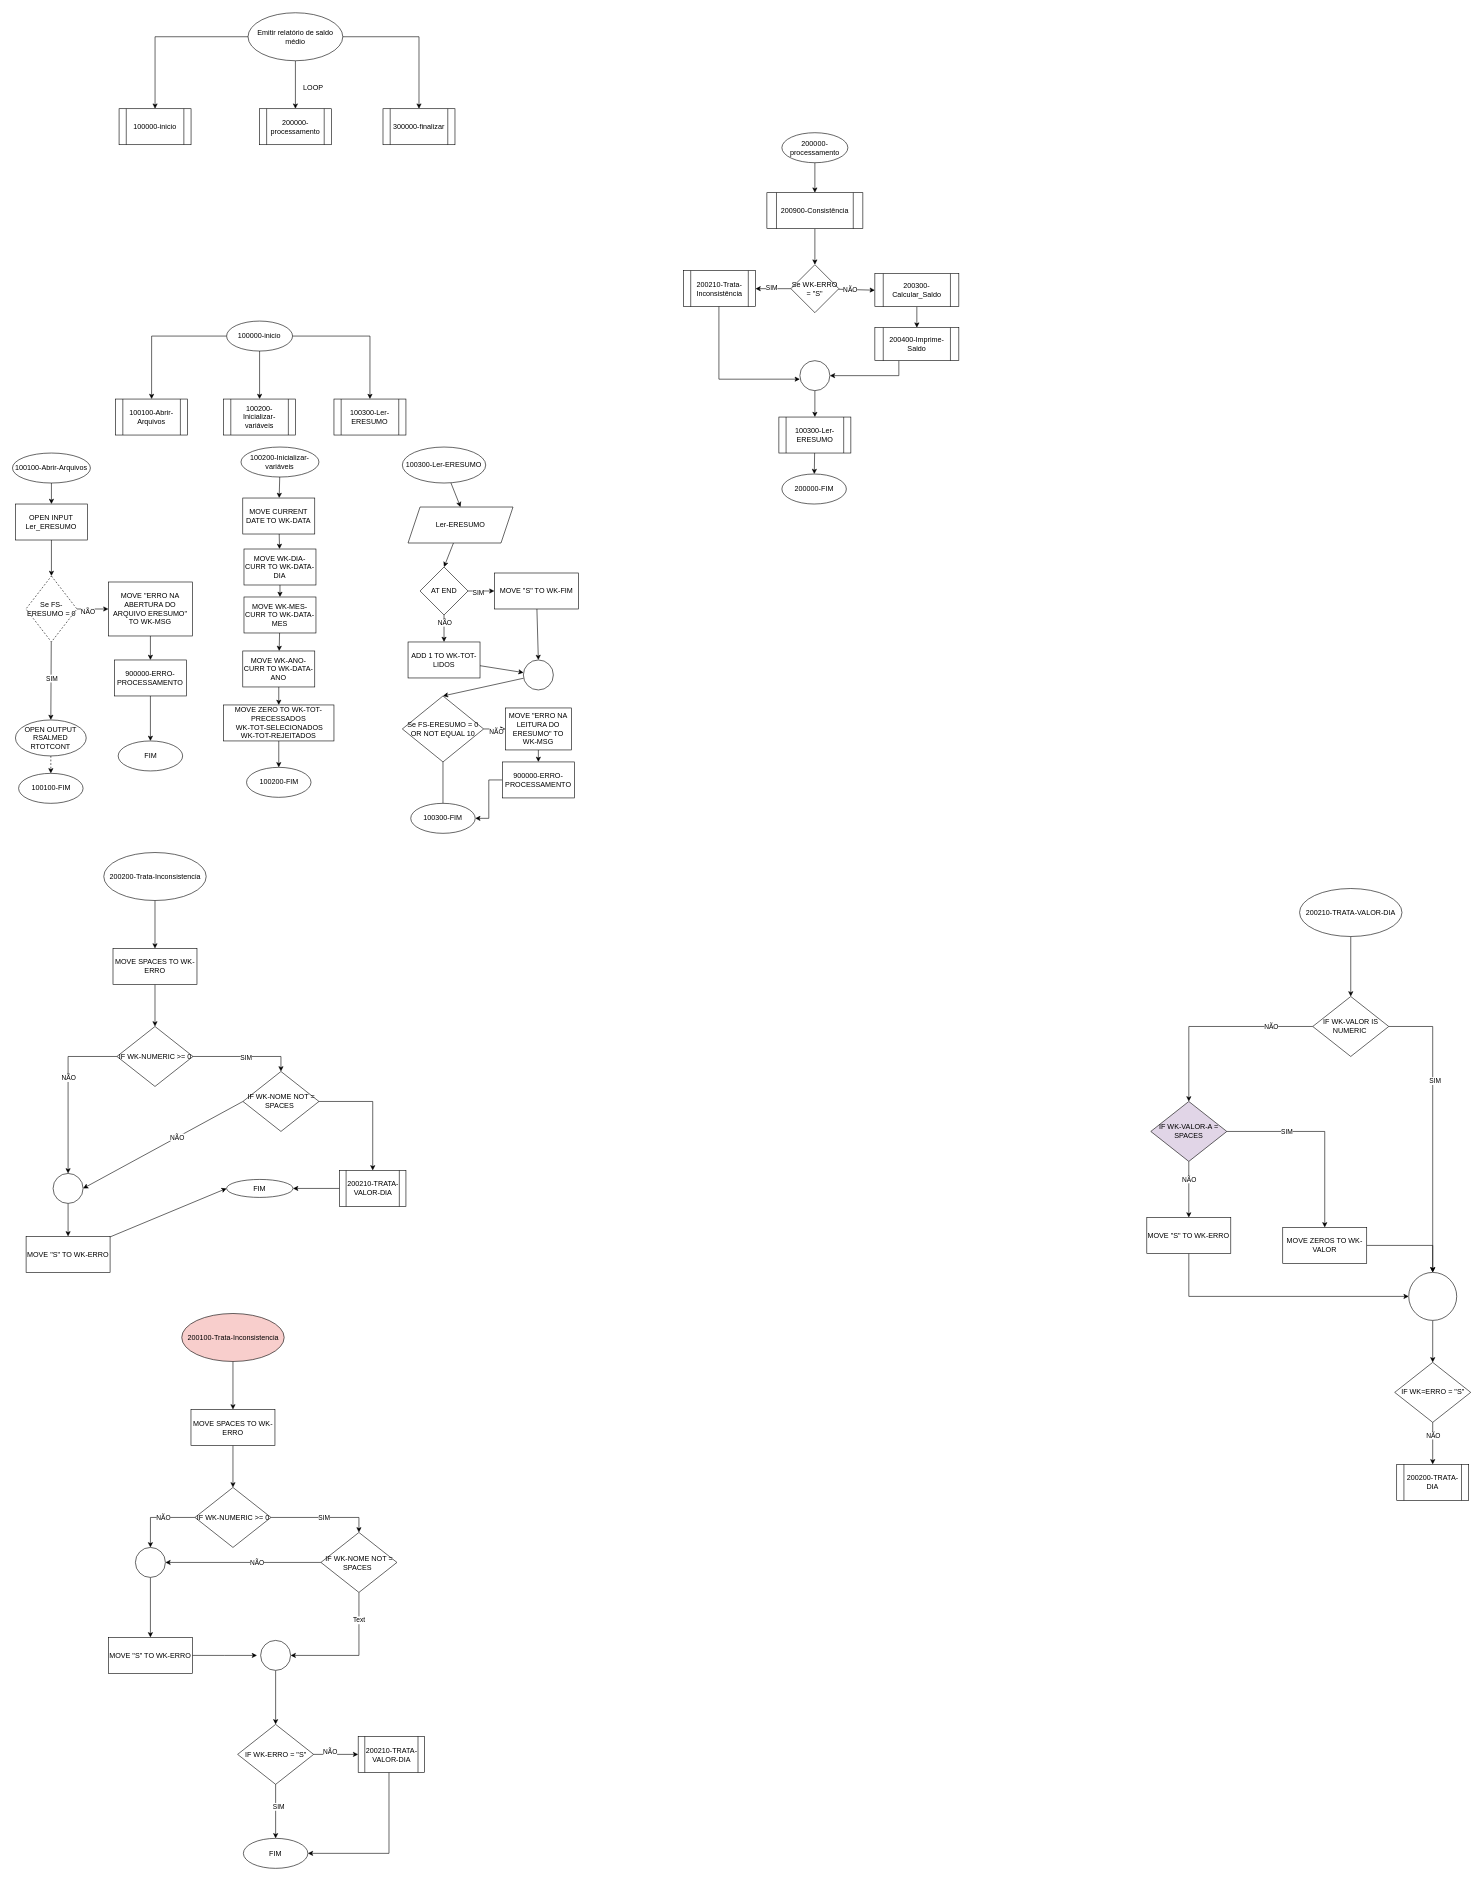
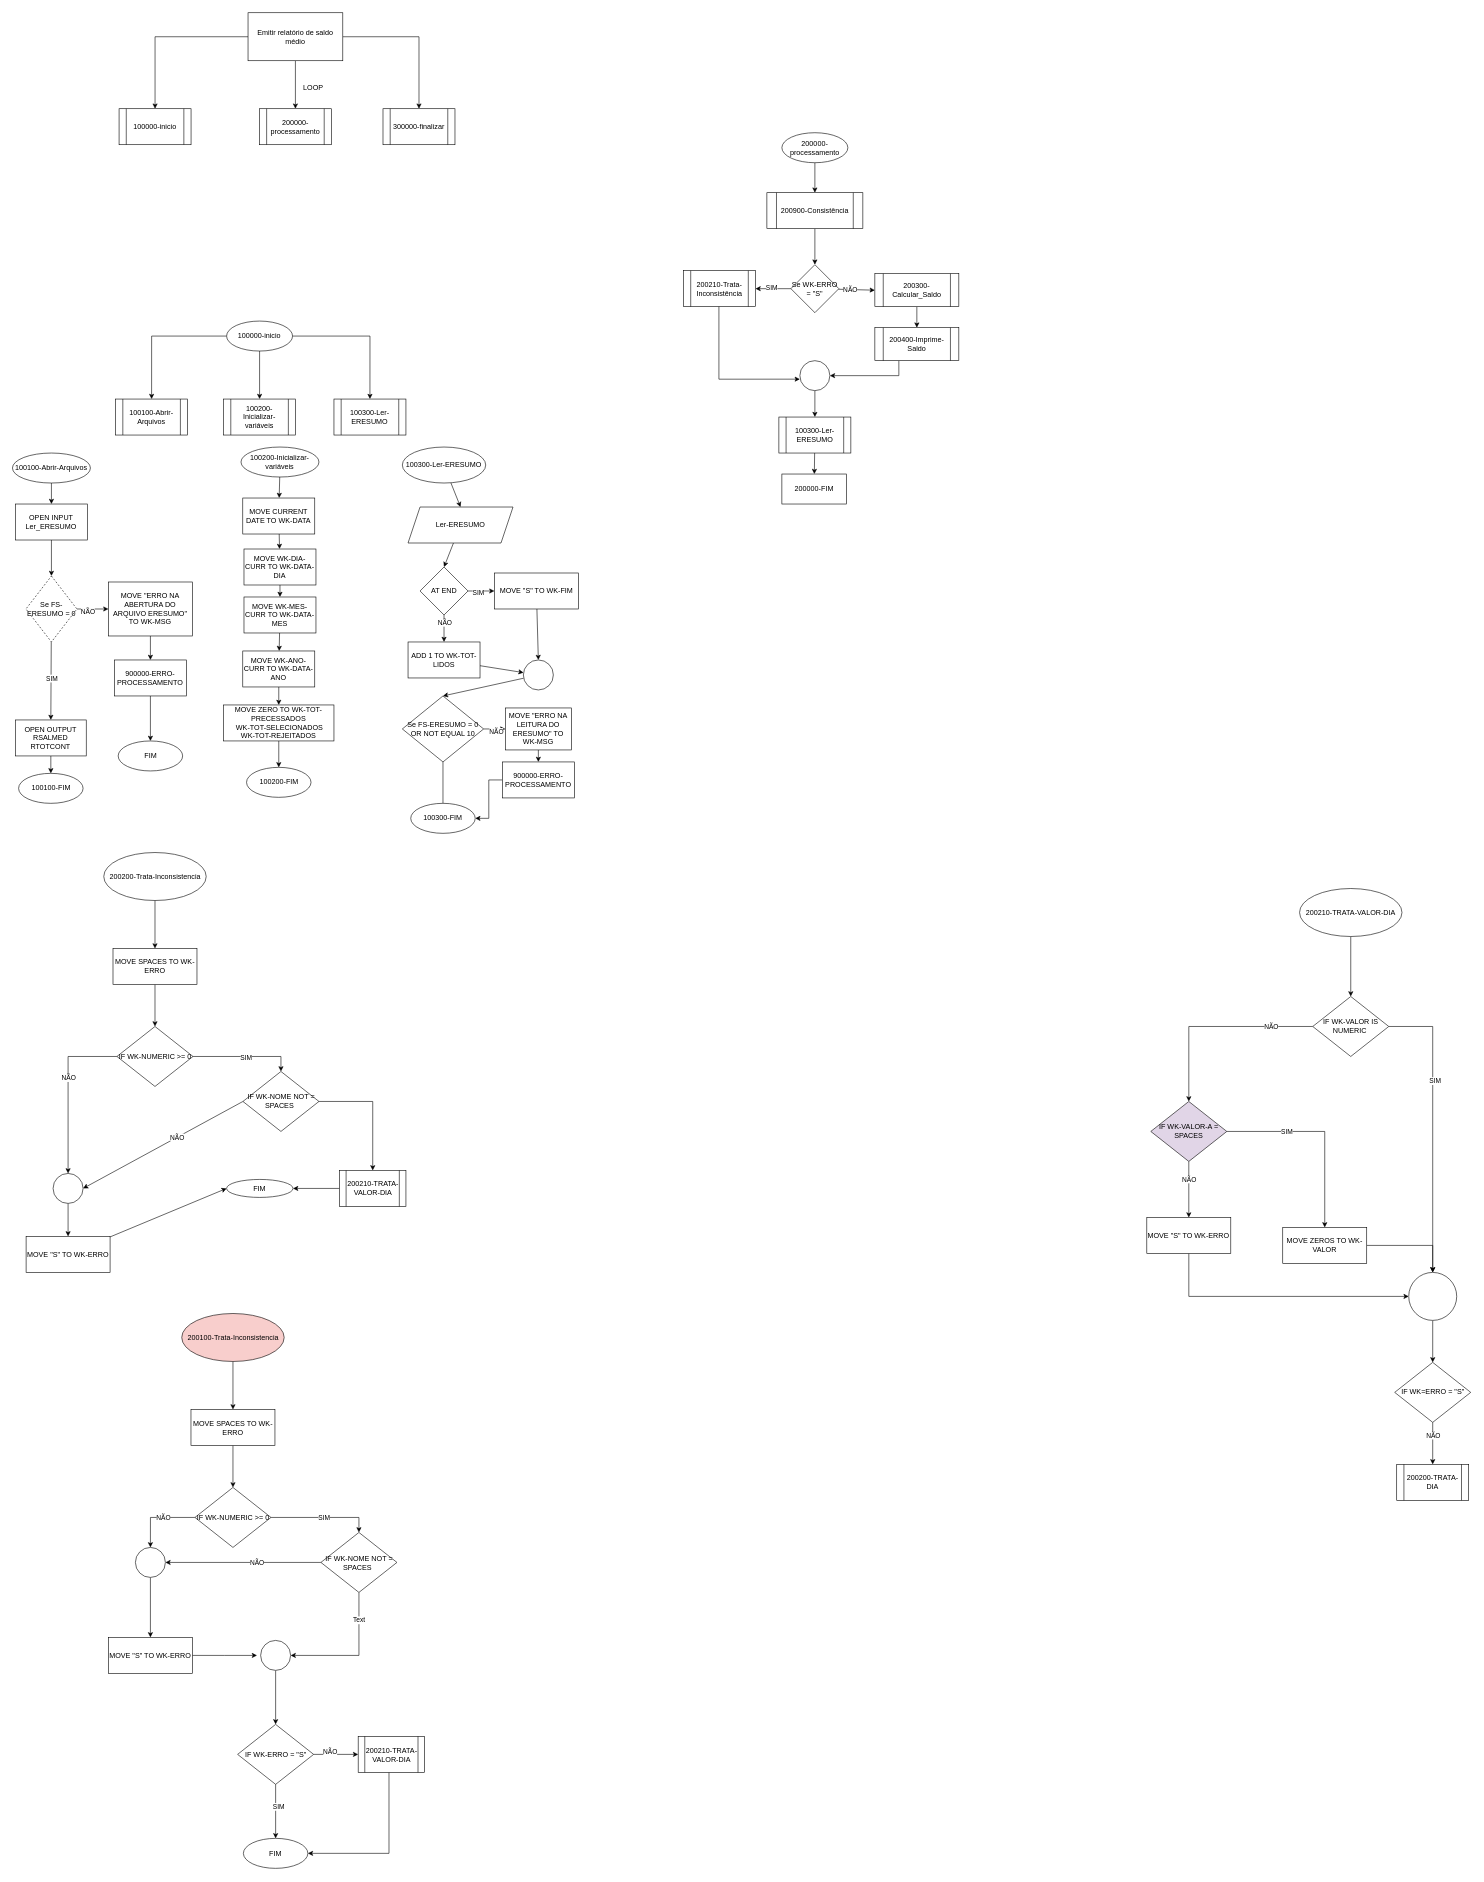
- <mxCell id="5" value="Emitir relatório de saldo médio" style="ellipse;whiteSpace=wrap;html=1;" parent="1" vertex="1"><mxGeometry x="413" y="20" width="158" height="80" as="geometry" /></mxCell>
+ <mxCell id="5" value="Emitir relatório de saldo médio" style="whiteSpace=wrap;html=1;rounded=0;" parent="1" vertex="1"><mxGeometry x="413" y="20" width="158" height="80" as="geometry" /></mxCell>
- <mxCell id="88" value="200000-FIM" style="ellipse;whiteSpace=wrap;html=1;" parent="1" vertex="1"><mxGeometry x="1303" y="789" width="107.5" height="50" as="geometry" /></mxCell>
+ <mxCell id="88" value="200000-FIM" style="whiteSpace=wrap;html=1;rounded=0;" parent="1" vertex="1"><mxGeometry x="1303" y="789" width="107.5" height="50" as="geometry" /></mxCell>
- <mxCell id="30" value="OPEN OUTPUT RSALMED RTOTCONT" style="ellipse;whiteSpace=wrap;html=1;" parent="1" vertex="1"><mxGeometry x="25.25" y="1199" width="118" height="60" as="geometry" /></mxCell>
+ <mxCell id="30" value="OPEN OUTPUT RSALMED RTOTCONT" style="rounded=0;whiteSpace=wrap;html=1;" parent="1" vertex="1"><mxGeometry x="25.25" y="1199" width="118" height="60" as="geometry" /></mxCell>
- <mxCell id="29" style="edgeStyle=none;rounded=0;orthogonalLoop=1;jettySize=auto;html=1;entryX=0.5;entryY=0;entryDx=0;entryDy=0;dashed=1;" parent="1" source="30" target="31" edge="1"><mxGeometry relative="1" as="geometry" /></mxCell>
+ <mxCell id="29" style="edgeStyle=none;rounded=0;orthogonalLoop=1;jettySize=auto;html=1;entryX=0.5;entryY=0;entryDx=0;entryDy=0;" parent="1" source="30" target="31" edge="1"><mxGeometry relative="1" as="geometry" /></mxCell>
